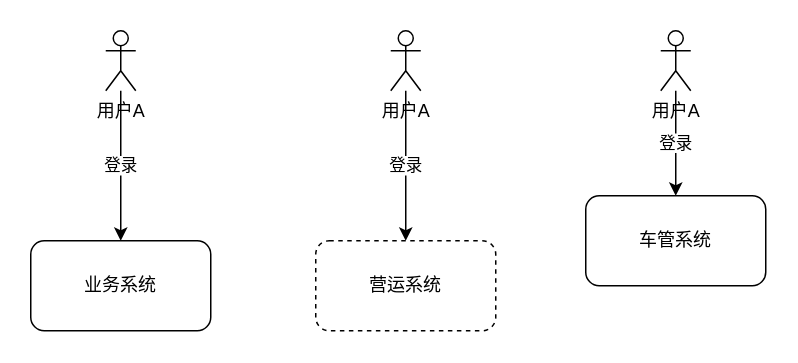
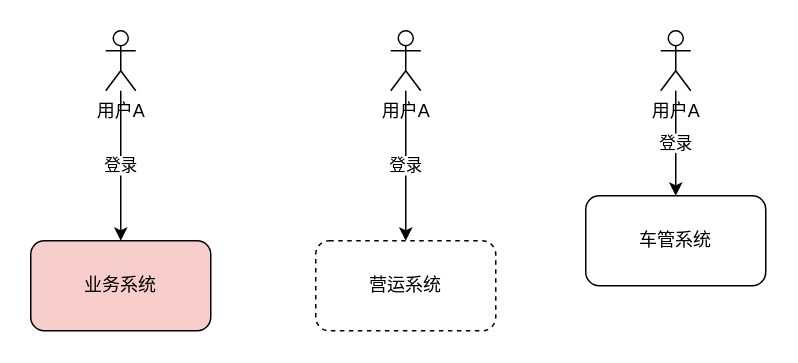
- <mxCell id="4" value="业务系统" style="rounded=1;whiteSpace=wrap;html=1;" vertex="1" parent="1"><mxGeometry x="20" y="160" width="120" height="60" as="geometry" /></mxCell>
+ <mxCell id="4" value="业务系统" style="rounded=1;whiteSpace=wrap;html=1;fillColor=#f8cecc;" vertex="1" parent="1"><mxGeometry x="20" y="160" width="120" height="60" as="geometry" /></mxCell>
